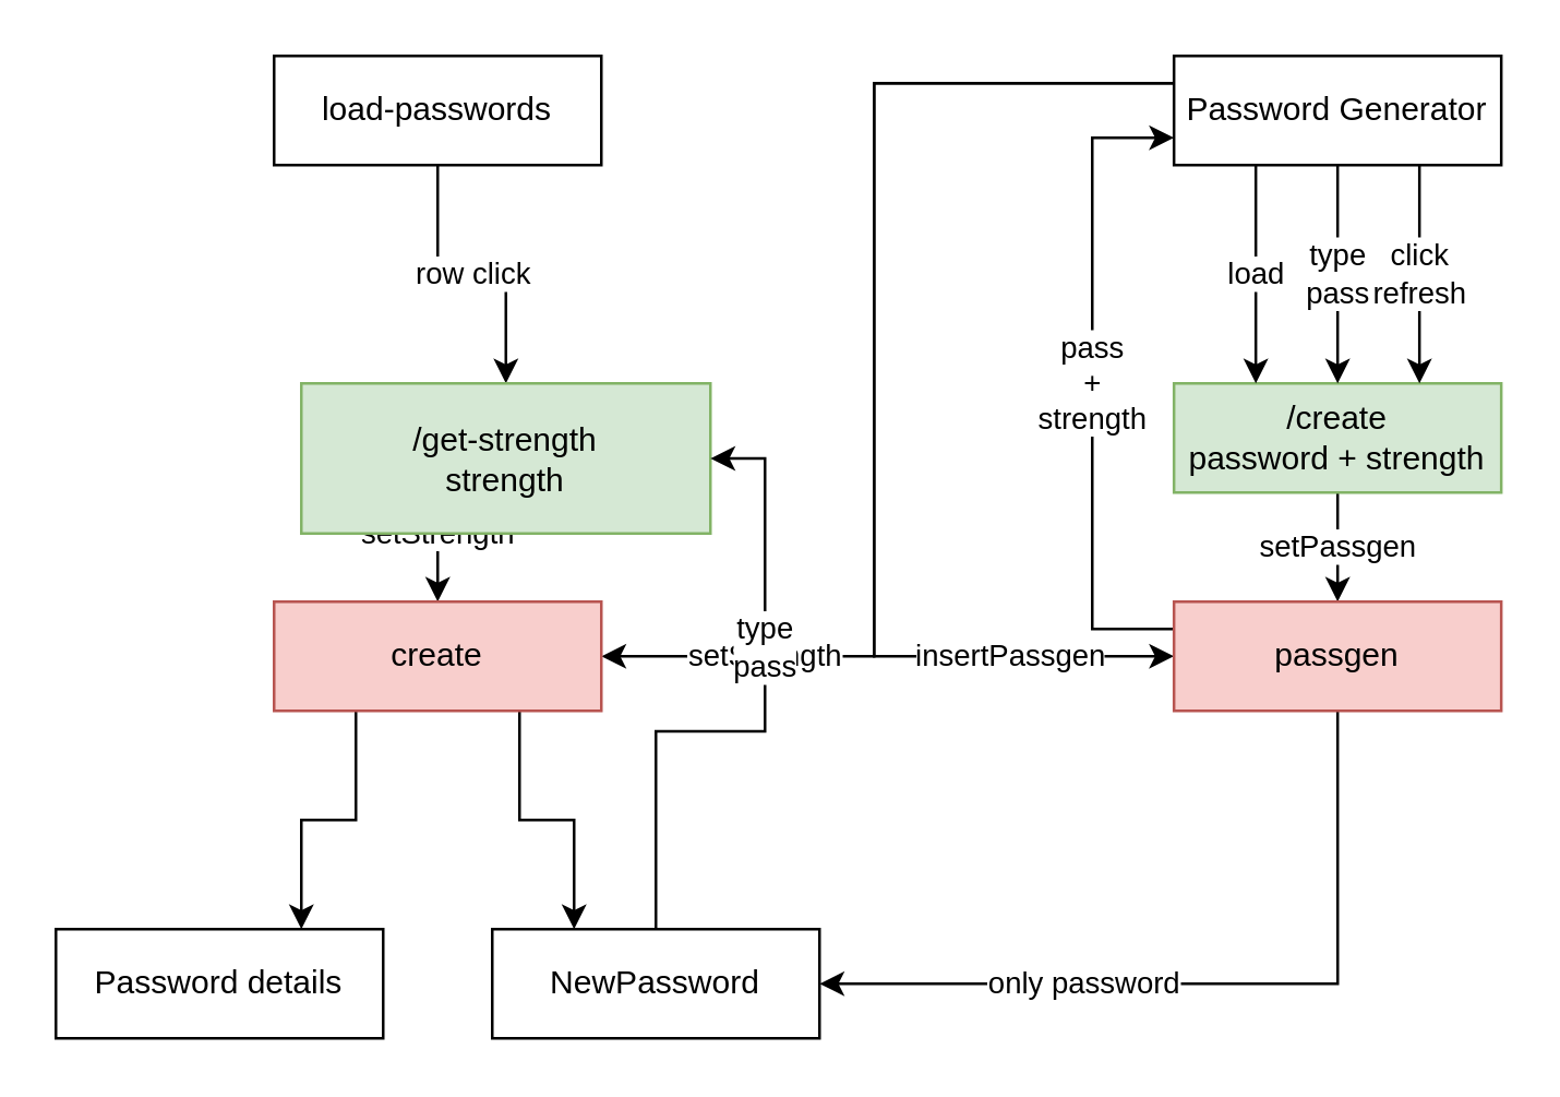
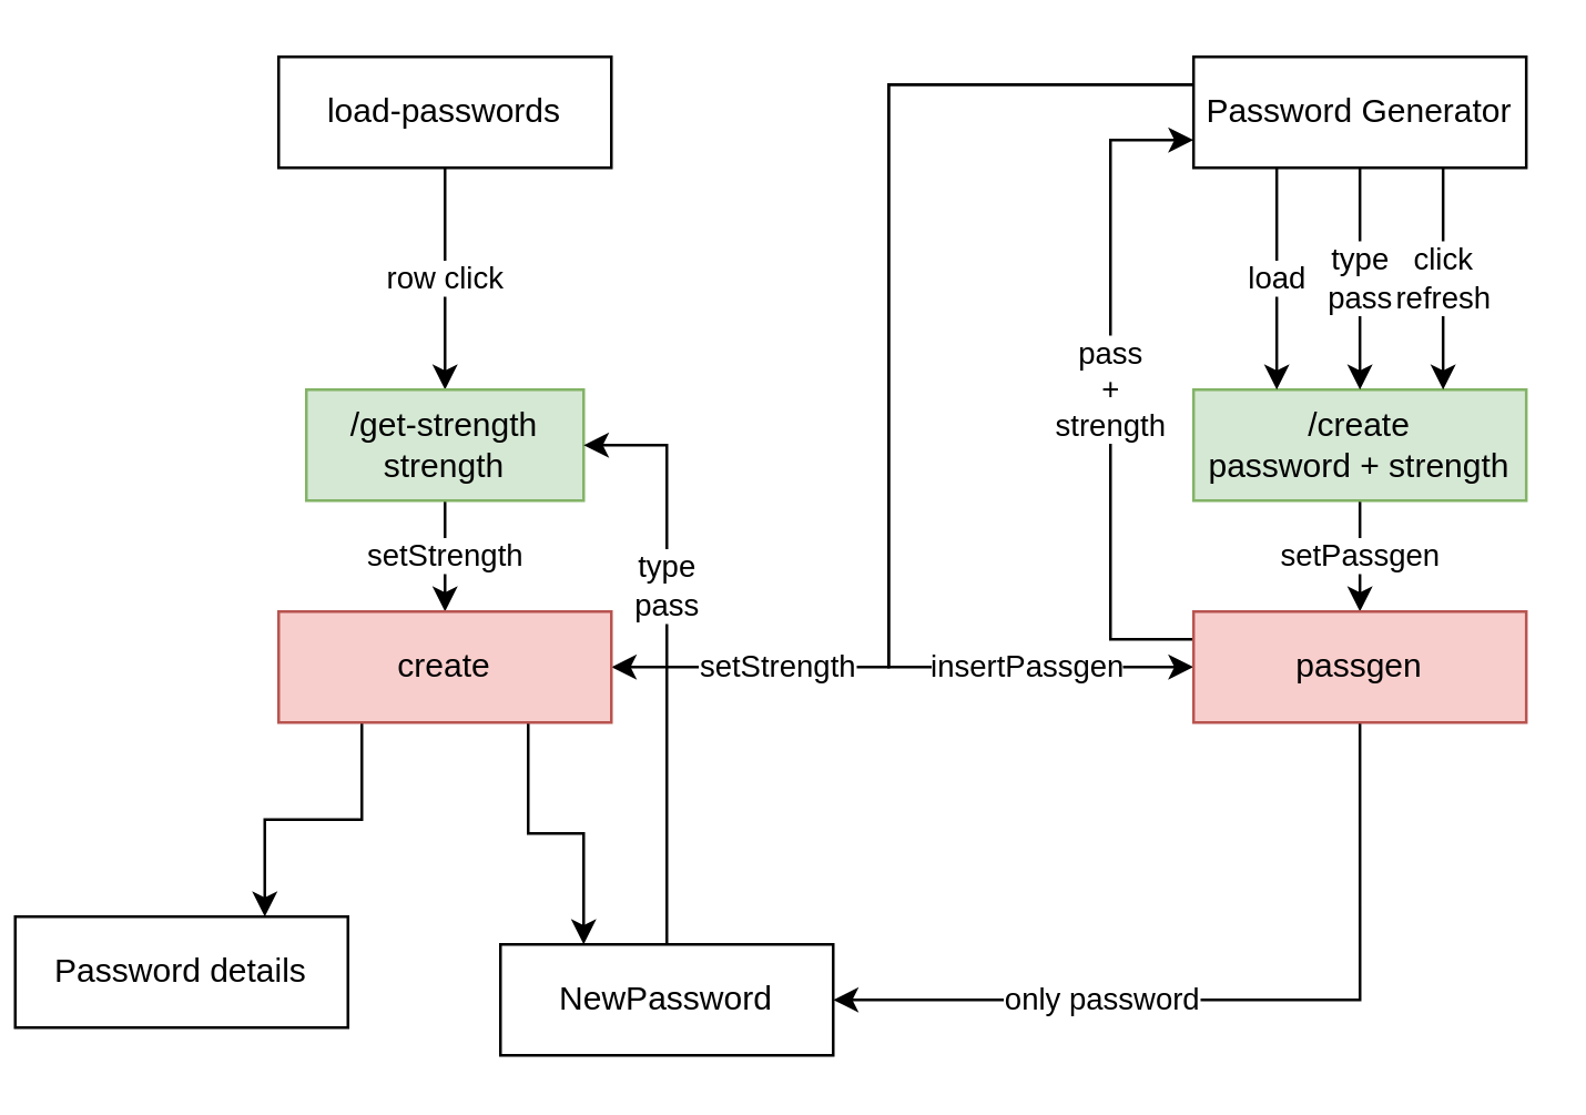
- <mxCell id="9" value="/get-strength&lt;br&gt;strength" style="rounded=0;whiteSpace=wrap;html=1;fillColor=#d5e8d4;strokeColor=#82b366;" vertex="1" parent="1"><mxGeometry x="110" y="140" width="150" height="55" as="geometry" /></mxCell>
+ <mxCell id="9" value="/get-strength&lt;br&gt;strength" style="rounded=0;whiteSpace=wrap;html=1;fillColor=#d5e8d4;strokeColor=#82b366;" vertex="1" parent="1"><mxGeometry x="110" y="140" width="100" height="40" as="geometry" /></mxCell>
- <mxCell id="16" value="Password details" style="rounded=0;whiteSpace=wrap;html=1;" vertex="1" parent="1"><mxGeometry x="20" y="340" width="120" height="40" as="geometry" /></mxCell>
+ <mxCell id="16" value="Password details" style="rounded=0;whiteSpace=wrap;html=1;" vertex="1" parent="1"><mxGeometry x="5" y="330" width="120" height="40" as="geometry" /></mxCell>
